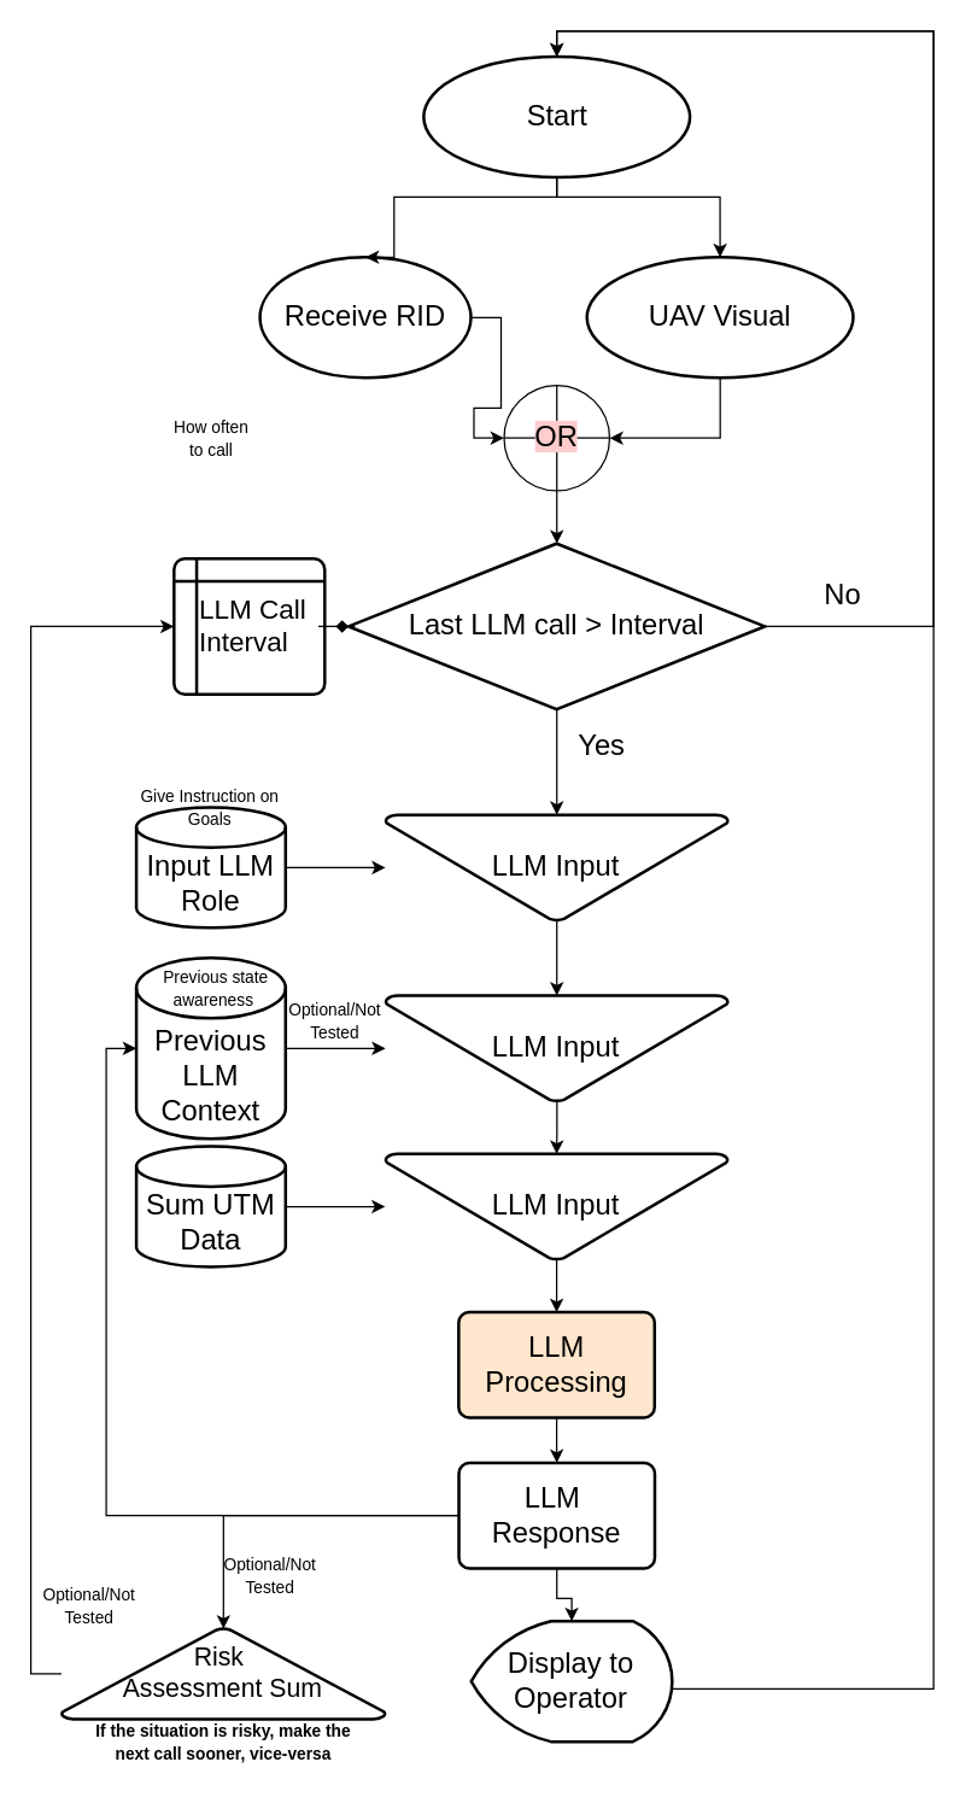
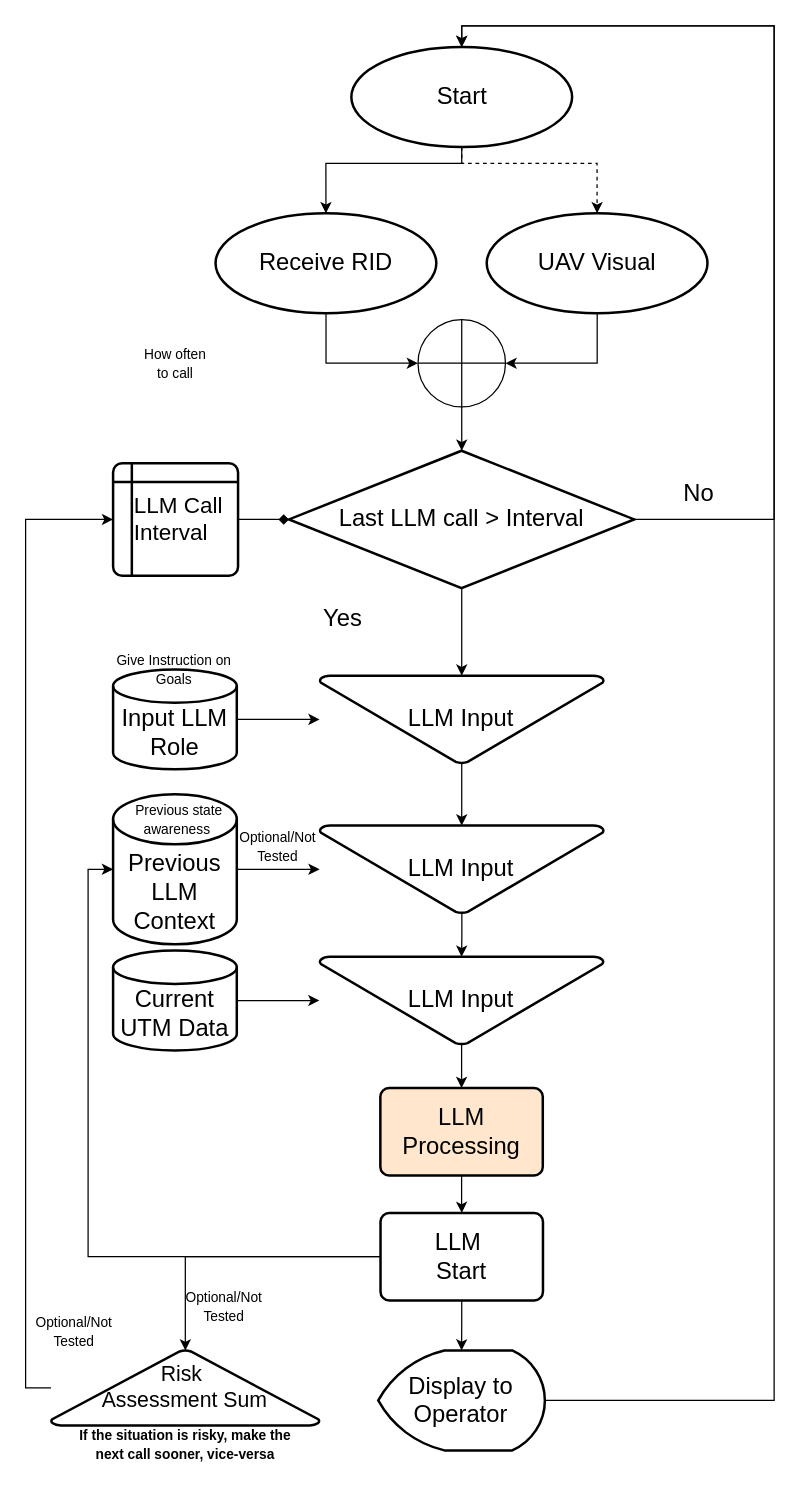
- <mxCell id="15" style="edgeStyle=orthogonalEdgeStyle;rounded=0;orthogonalLoop=1;jettySize=auto;html=1;entryX=0.5;entryY=0;entryDx=0;entryDy=0;entryPerimeter=0;" edge="1" parent="1" source="10" target="6"><mxGeometry relative="1" as="geometry"><Array as="points"><mxPoint x="369" y="130" /><mxPoint x="477" y="130" /></Array></mxGeometry></mxCell>
+ <mxCell id="15" style="edgeStyle=orthogonalEdgeStyle;rounded=0;orthogonalLoop=1;jettySize=auto;html=1;entryX=0.5;entryY=0;entryDx=0;entryDy=0;entryPerimeter=0;dashed=1;" edge="1" parent="1" source="10" target="6"><mxGeometry relative="1" as="geometry"><Array as="points"><mxPoint x="369" y="130" /><mxPoint x="477" y="130" /></Array></mxGeometry></mxCell>
- <mxCell id="5" value="&lt;div style=&quot;font-size: 19px;&quot;&gt;Receive RID&lt;br&gt;&lt;/div&gt;" style="strokeWidth=2;html=1;shape=mxgraph.flowchart.start_1;whiteSpace=wrap;" vertex="1" parent="1"><mxGeometry x="172" y="170" width="140" height="80" as="geometry" /></mxCell>
+ <mxCell id="5" value="&lt;div style=&quot;font-size: 19px;&quot;&gt;Receive RID&lt;br&gt;&lt;/div&gt;" style="strokeWidth=2;html=1;shape=mxgraph.flowchart.start_1;whiteSpace=wrap;" vertex="1" parent="1"><mxGeometry x="172" y="170" width="176.67" height="80" as="geometry" /></mxCell>
- <mxCell id="43" value="&lt;font style=&quot;font-size: 19px; background-color: rgb(255, 204, 204);&quot;&gt;OR&lt;/font&gt;" style="text;html=1;align=center;verticalAlign=middle;whiteSpace=wrap;rounded=0;" vertex="1" parent="1"><mxGeometry x="338.87" y="275" width="60" height="30" as="geometry" /></mxCell>
- <mxCell id="9" value="&lt;font style=&quot;font-size: 18px;&quot;&gt;&amp;nbsp; &amp;nbsp;LLM Call&lt;/font&gt;&lt;div style=&quot;font-size: 18px;&quot;&gt;&lt;font style=&quot;font-size: 18px;&quot;&gt;&amp;nbsp; &amp;nbsp;Interval&lt;/font&gt;&lt;/div&gt;" style="shape=internalStorage;whiteSpace=wrap;html=1;dx=15;dy=15;rounded=1;arcSize=8;strokeWidth=2;align=left;" vertex="1" parent="1"><mxGeometry x="115" y="370" width="100" height="90" as="geometry" /></mxCell>
+ <mxCell id="9" value="&lt;font style=&quot;font-size: 18px;&quot;&gt;&amp;nbsp; &amp;nbsp;LLM Call&lt;/font&gt;&lt;div style=&quot;font-size: 18px;&quot;&gt;&lt;font style=&quot;font-size: 18px;&quot;&gt;&amp;nbsp; &amp;nbsp;Interval&lt;/font&gt;&lt;/div&gt;" style="shape=internalStorage;whiteSpace=wrap;html=1;dx=15;dy=15;rounded=1;arcSize=8;strokeWidth=2;align=left;" vertex="1" parent="1"><mxGeometry x="90" y="370" width="100" height="90" as="geometry" /></mxCell>
- <mxCell id="14" value="&lt;font style=&quot;font-size: 19px;&quot;&gt;Yes&lt;/font&gt;" style="text;html=1;align=center;verticalAlign=middle;whiteSpace=wrap;rounded=0;" vertex="1" parent="1"><mxGeometry x="369" y="480" width="60" height="30" as="geometry" /></mxCell>
+ <mxCell id="14" value="&lt;font style=&quot;font-size: 19px;&quot;&gt;Yes&lt;/font&gt;" style="text;html=1;align=center;verticalAlign=middle;whiteSpace=wrap;rounded=0;" vertex="1" parent="1"><mxGeometry x="244" y="480" width="60" height="30" as="geometry" /></mxCell>
- <mxCell id="23" value="&lt;div&gt;&lt;font style=&quot;font-size: 19px;&quot;&gt;&lt;br&gt;&lt;/font&gt;&lt;/div&gt;&lt;font style=&quot;font-size: 19px;&quot;&gt;&lt;div&gt;&lt;span style=&quot;background-color: initial;&quot;&gt;Sum UTM Data&lt;/span&gt;&lt;br&gt;&lt;/div&gt;&lt;/font&gt;" style="strokeWidth=2;html=1;shape=mxgraph.flowchart.database;whiteSpace=wrap;" vertex="1" parent="1"><mxGeometry x="90" y="760" width="99" height="80" as="geometry" /></mxCell>
+ <mxCell id="23" value="&lt;div&gt;&lt;font style=&quot;font-size: 19px;&quot;&gt;&lt;br&gt;&lt;/font&gt;&lt;/div&gt;&lt;font style=&quot;font-size: 19px;&quot;&gt;&lt;div&gt;&lt;span style=&quot;background-color: initial;&quot;&gt;Current UTM Data&lt;/span&gt;&lt;br&gt;&lt;/div&gt;&lt;/font&gt;" style="strokeWidth=2;html=1;shape=mxgraph.flowchart.database;whiteSpace=wrap;" vertex="1" parent="1"><mxGeometry x="90" y="760" width="99" height="80" as="geometry" /></mxCell>
- <mxCell id="34" value="&lt;font style=&quot;font-size: 19px;&quot;&gt;LLM&amp;nbsp;&lt;/font&gt;&lt;div&gt;&lt;font style=&quot;font-size: 19px;&quot;&gt;Response&lt;/font&gt;&lt;/div&gt;" style="rounded=1;whiteSpace=wrap;html=1;absoluteArcSize=1;arcSize=14;strokeWidth=2;" vertex="1" parent="1"><mxGeometry x="304.01" y="970" width="130" height="70" as="geometry" /></mxCell>
+ <mxCell id="34" value="&lt;font style=&quot;font-size: 19px;&quot;&gt;LLM&amp;nbsp;&lt;/font&gt;&lt;div&gt;&lt;font style=&quot;font-size: 19px;&quot;&gt;Start&lt;/font&gt;&lt;/div&gt;" style="rounded=1;whiteSpace=wrap;html=1;absoluteArcSize=1;arcSize=14;strokeWidth=2;" vertex="1" parent="1"><mxGeometry x="304.01" y="970" width="130" height="70" as="geometry" /></mxCell>
- <mxCell id="21" value="&lt;font style=&quot;font-size: 19px;&quot;&gt;Display to Operator&lt;/font&gt;" style="strokeWidth=2;html=1;shape=mxgraph.flowchart.display;whiteSpace=wrap;" vertex="1" parent="1"><mxGeometry x="312.2" y="1075" width="133.33" height="80" as="geometry" /></mxCell>
+ <mxCell id="21" value="&lt;font style=&quot;font-size: 19px;&quot;&gt;Display to Operator&lt;/font&gt;" style="strokeWidth=2;html=1;shape=mxgraph.flowchart.display;whiteSpace=wrap;" vertex="1" parent="1"><mxGeometry x="302.2" y="1080" width="133.33" height="80" as="geometry" /></mxCell>
